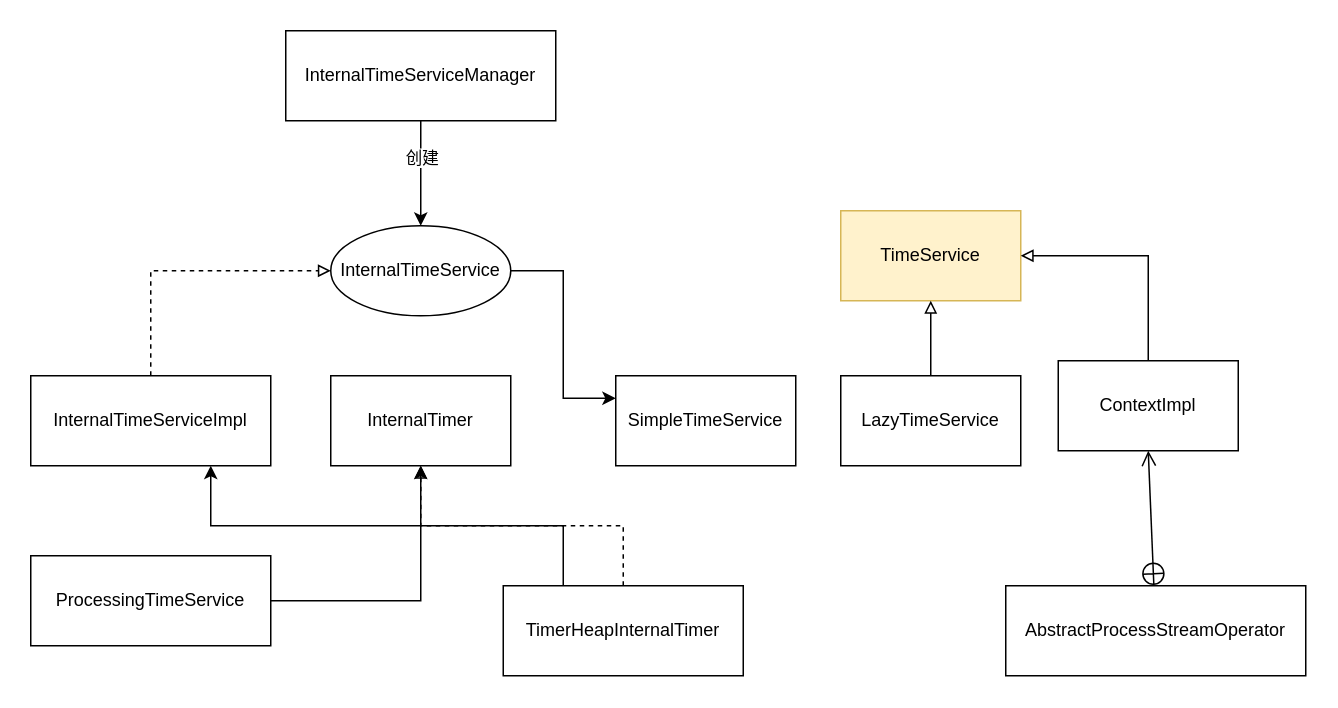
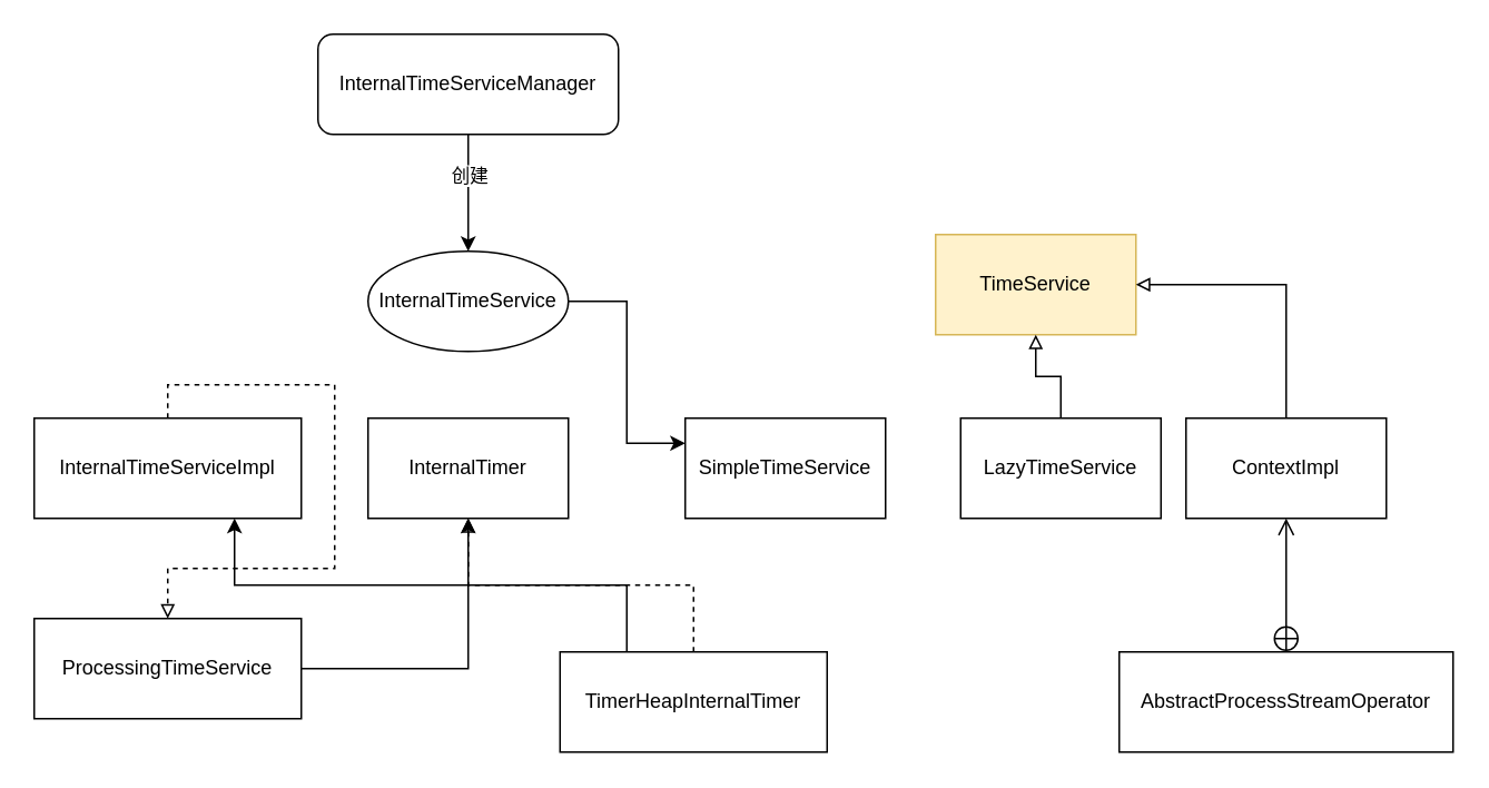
- <mxCell id="12" value="InternalTimeServiceManager" style="rounded=0;whiteSpace=wrap;html=1;" vertex="1" parent="1"><mxGeometry x="190" y="20" width="180" height="60" as="geometry" /></mxCell>
+ <mxCell id="12" value="InternalTimeServiceManager" style="whiteSpace=wrap;html=1;rounded=1;" vertex="1" parent="1"><mxGeometry x="190" y="20" width="180" height="60" as="geometry" /></mxCell>
- <mxCell id="13" style="edgeStyle=orthogonalEdgeStyle;rounded=0;orthogonalLoop=1;jettySize=auto;html=1;entryX=0;entryY=0.5;entryDx=0;entryDy=0;dashed=1;endArrow=block;endFill=0;exitX=0.5;exitY=0;exitDx=0;exitDy=0;" edge="1" parent="1" source="14" target="9"><mxGeometry relative="1" as="geometry" /></mxCell>
+ <mxCell id="13" style="edgeStyle=orthogonalEdgeStyle;rounded=0;orthogonalLoop=1;jettySize=auto;html=1;dashed=1;endArrow=block;endFill=0;exitX=0.5;exitY=0;exitDx=0;exitDy=0;" edge="1" parent="1" source="14" target="17"><mxGeometry relative="1" as="geometry" /></mxCell>
- <mxCell id="7" value="ContextImpl" style="rounded=0;whiteSpace=wrap;html=1;" vertex="1" parent="1"><mxGeometry x="705" y="240" width="120" height="60" as="geometry" /></mxCell>
+ <mxCell id="7" value="ContextImpl" style="rounded=0;whiteSpace=wrap;html=1;" vertex="1" parent="1"><mxGeometry x="710" y="250" width="120" height="60" as="geometry" /></mxCell>
- <mxCell id="5" value="LazyTimeService" style="rounded=0;whiteSpace=wrap;html=1;" vertex="1" parent="1"><mxGeometry x="560" y="250" width="120" height="60" as="geometry" /></mxCell>
+ <mxCell id="5" value="LazyTimeService" style="rounded=0;whiteSpace=wrap;html=1;" vertex="1" parent="1"><mxGeometry x="575" y="250" width="120" height="60" as="geometry" /></mxCell>
